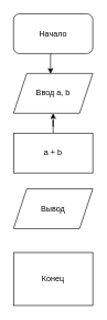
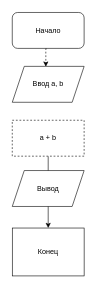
- <mxCell id="3" value="" style="edgeStyle=orthogonalEdgeStyle;rounded=0;orthogonalLoop=1;jettySize=auto;html=1;exitX=0.475;exitY=1.009;exitDx=0;exitDy=0;exitPerimeter=0;entryX=0.467;entryY=0.009;entryDx=0;entryDy=0;entryPerimeter=0;" edge="1" parent="1" source="2" target="4"><mxGeometry relative="1" as="geometry" /></mxCell>
+ <mxCell id="3" value="" style="edgeStyle=orthogonalEdgeStyle;rounded=0;orthogonalLoop=1;jettySize=auto;html=1;exitX=0.475;exitY=1.009;exitDx=0;exitDy=0;exitPerimeter=0;entryX=0.467;entryY=0.009;entryDx=0;entryDy=0;entryPerimeter=0;dashed=1;" edge="1" parent="1" source="2" target="4"><mxGeometry relative="1" as="geometry" /></mxCell>
- <mxCell id="5" value="" style="edgeStyle=orthogonalEdgeStyle;rounded=0;orthogonalLoop=1;jettySize=auto;html=1;" edge="1" parent="1" source="6" target="4"><mxGeometry relative="1" as="geometry" /></mxCell>
+ <mxCell id="5" value="" style="edgeStyle=orthogonalEdgeStyle;rounded=0;orthogonalLoop=1;jettySize=auto;html=1;" edge="1" parent="1" source="6" target="7"><mxGeometry relative="1" as="geometry" /></mxCell>
- <mxCell id="6" value="a + b" style="rounded=0;whiteSpace=wrap;html=1;" vertex="1" parent="1"><mxGeometry x="20" y="200" width="120" height="60" as="geometry" /></mxCell>
+ <mxCell id="6" value="a + b" style="rounded=0;whiteSpace=wrap;html=1;dashed=1;" vertex="1" parent="1"><mxGeometry x="20" y="200" width="120" height="60" as="geometry" /></mxCell>
